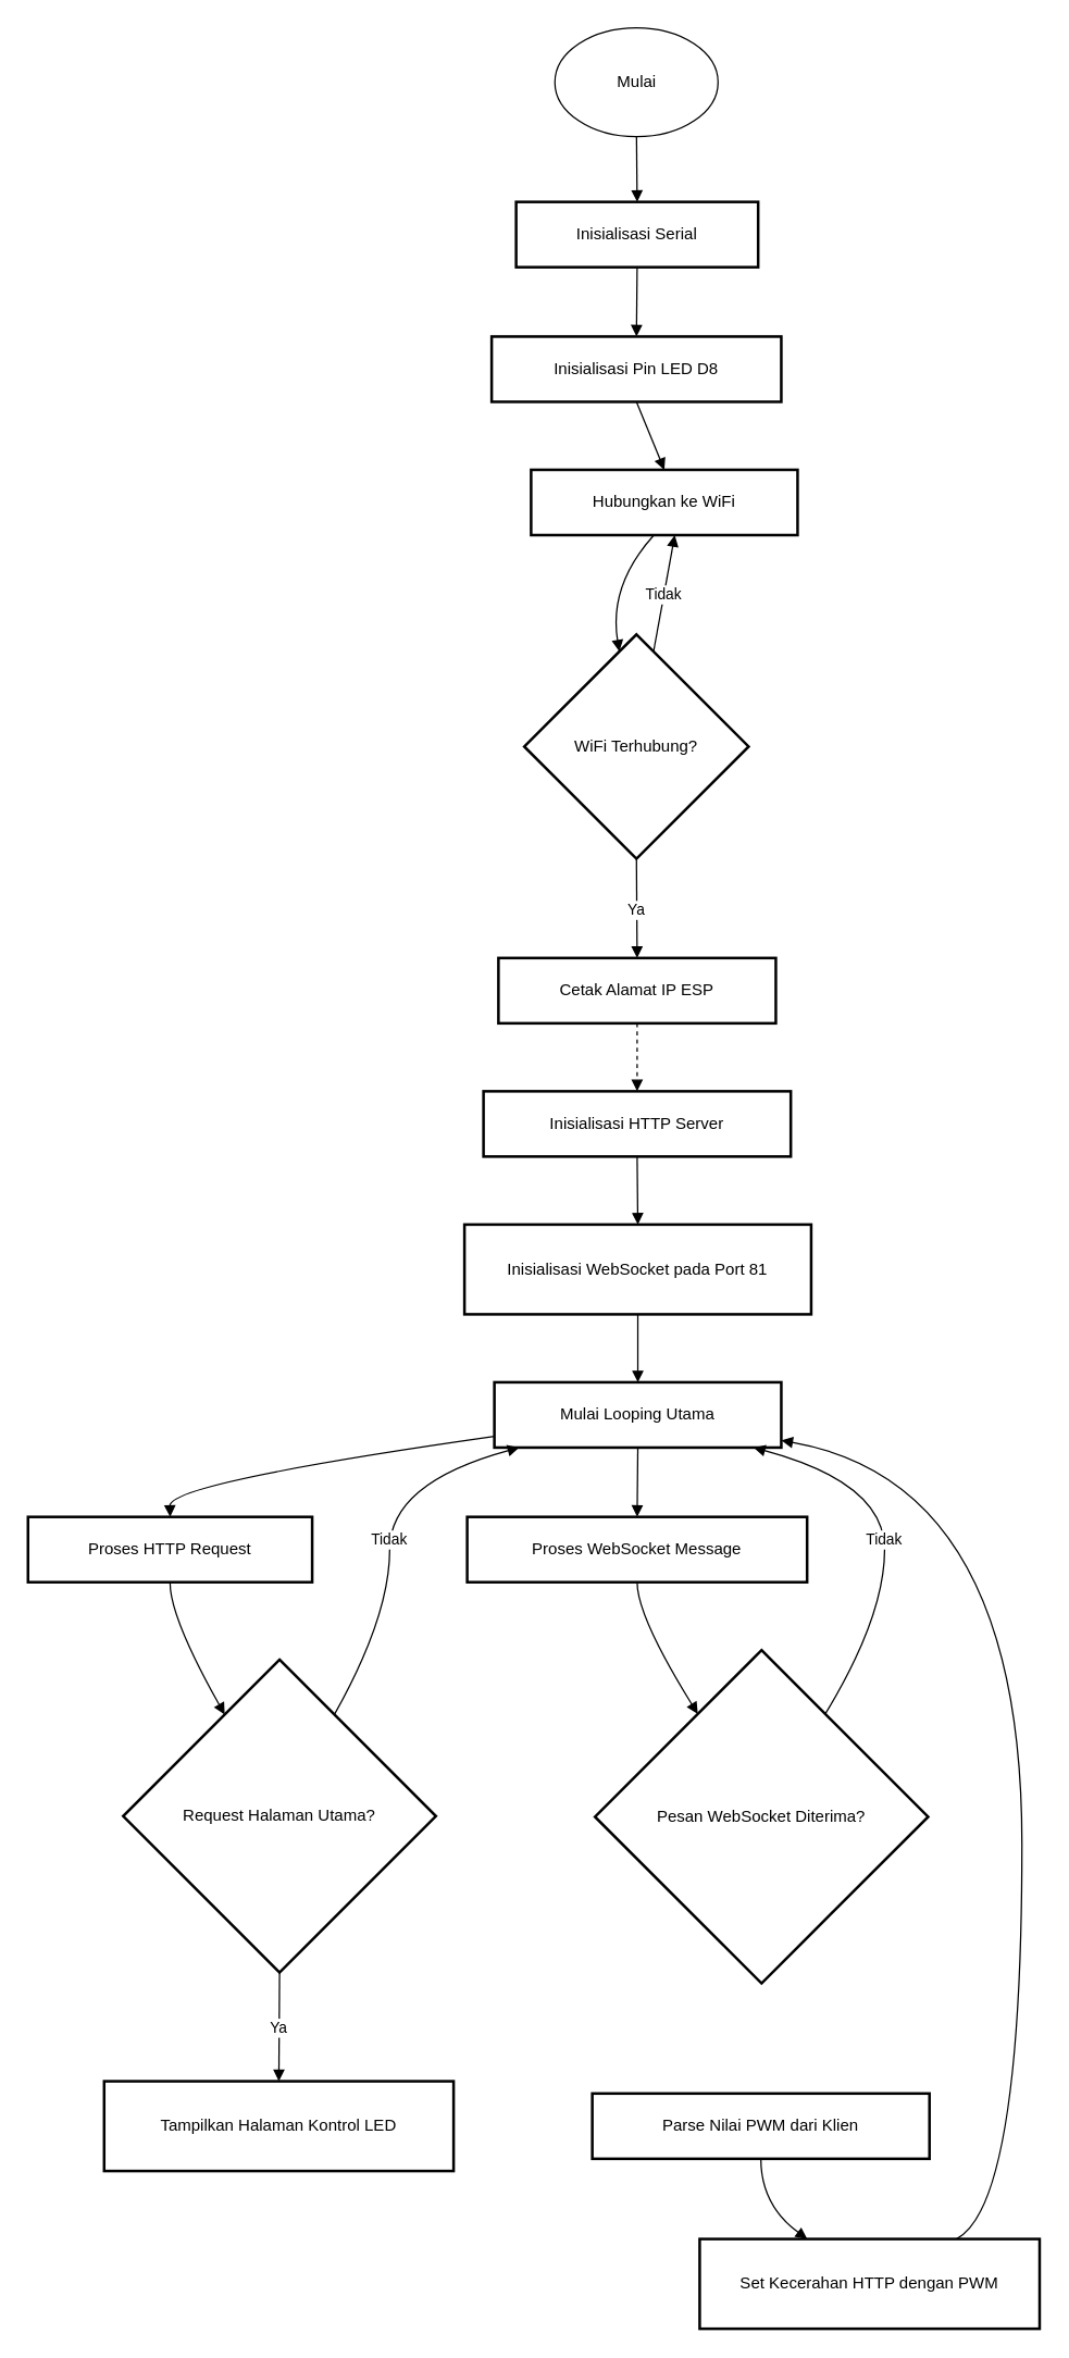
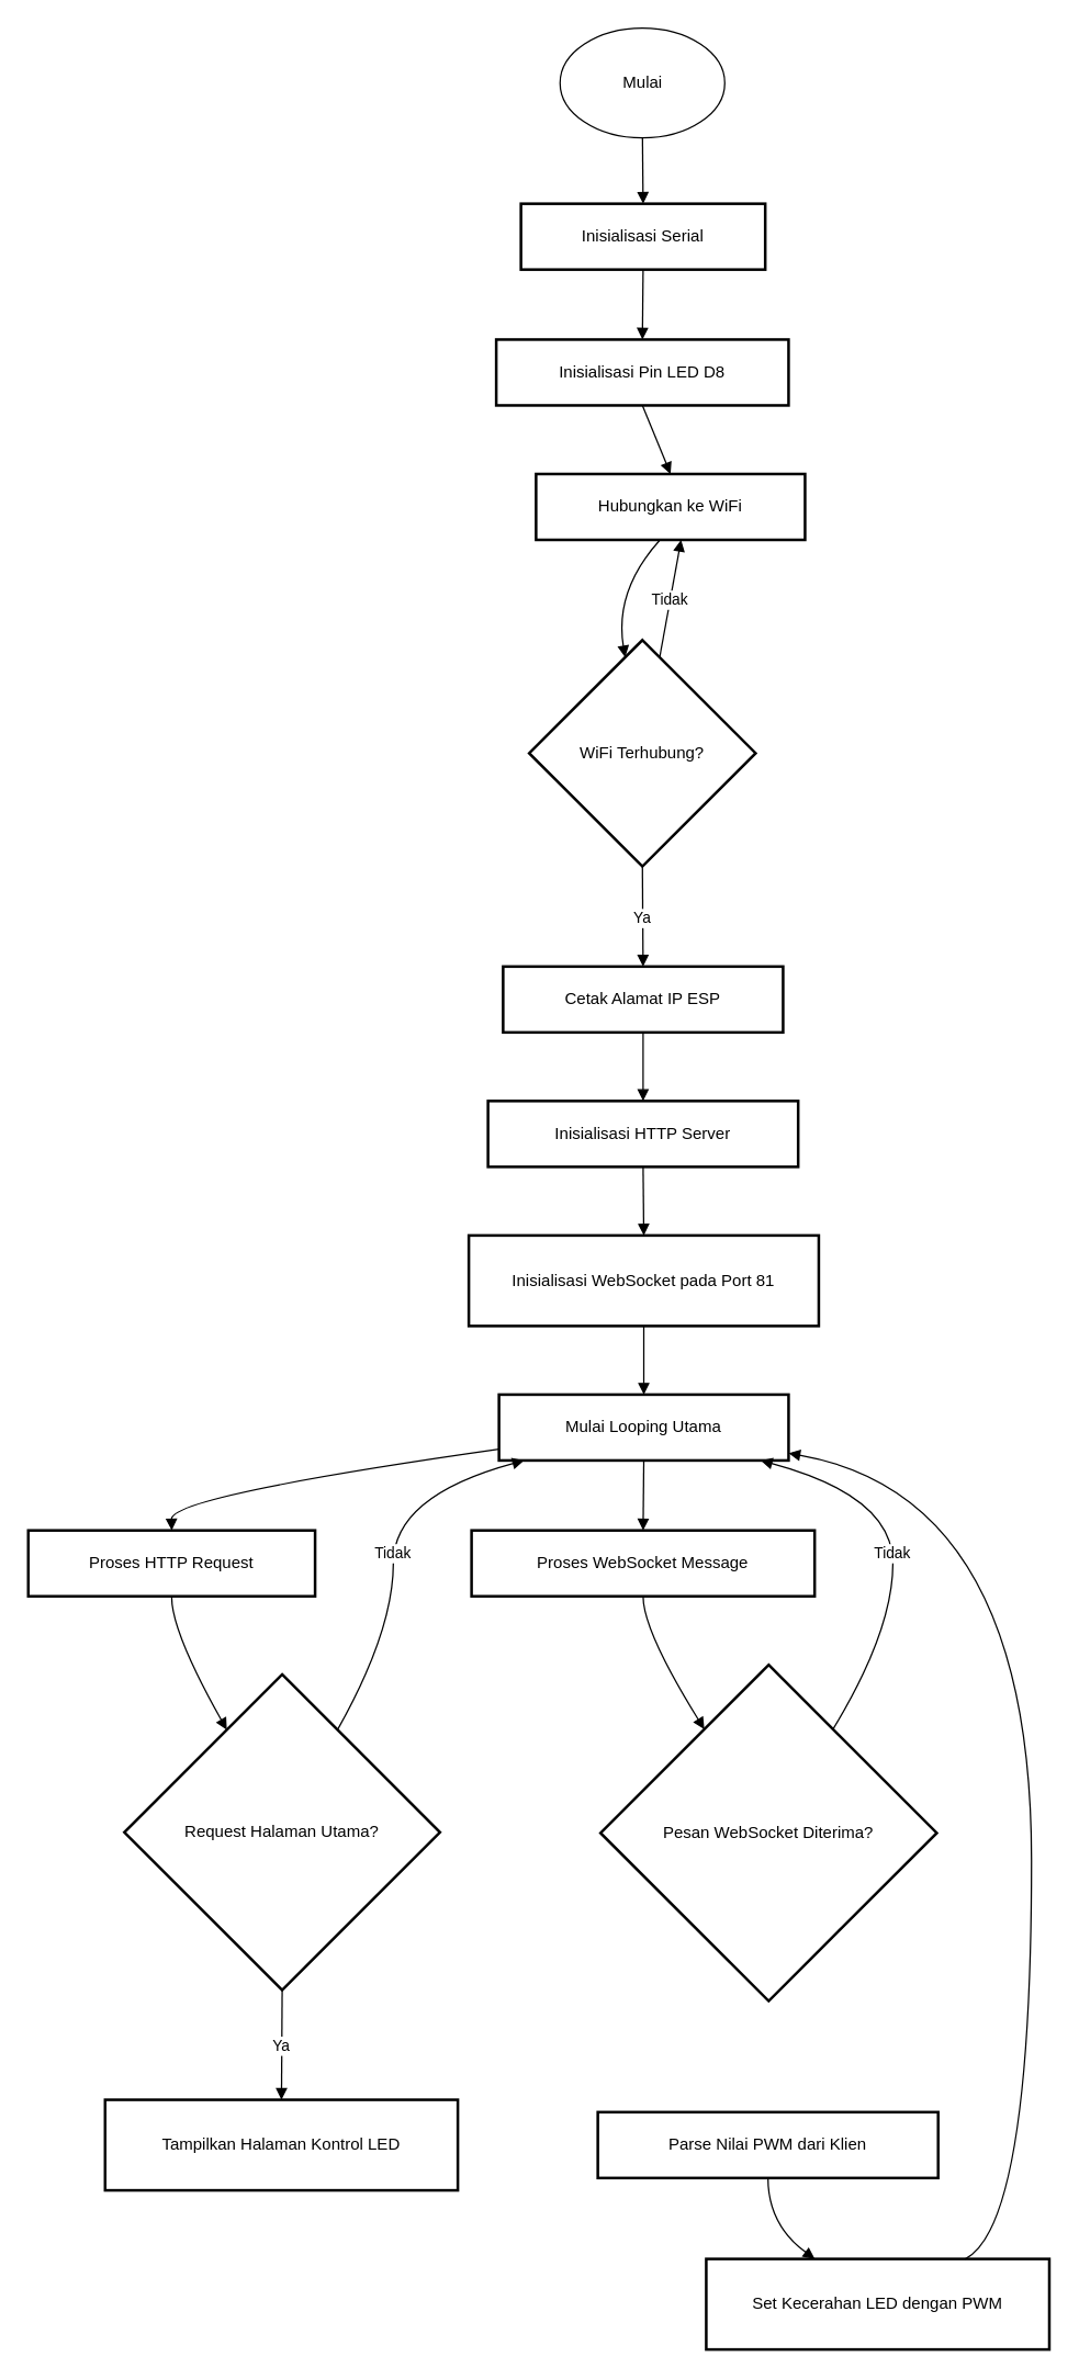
- <mxCell id="23" value="" style="curved=1;startArrow=none;endArrow=block;exitX=0.5;exitY=1;entryX=0.5;entryY=0;rounded=0;dashed=1;" edge="1" parent="1" source="6" target="7"><mxGeometry relative="1" as="geometry"><Array as="points" /></mxGeometry></mxCell>
+ <mxCell id="23" value="" style="curved=1;startArrow=none;endArrow=block;exitX=0.5;exitY=1;entryX=0.5;entryY=0;rounded=0;" edge="1" parent="1" source="6" target="7"><mxGeometry relative="1" as="geometry"><Array as="points" /></mxGeometry></mxCell>
- <mxCell id="16" value="Set Kecerahan HTTP dengan PWM" style="whiteSpace=wrap;strokeWidth=2;" vertex="1" parent="1"><mxGeometry x="514" y="1646" width="250" height="66" as="geometry" /></mxCell>
+ <mxCell id="16" value="Set Kecerahan LED dengan PWM" style="whiteSpace=wrap;strokeWidth=2;" vertex="1" parent="1"><mxGeometry x="514" y="1646" width="250" height="66" as="geometry" /></mxCell>
